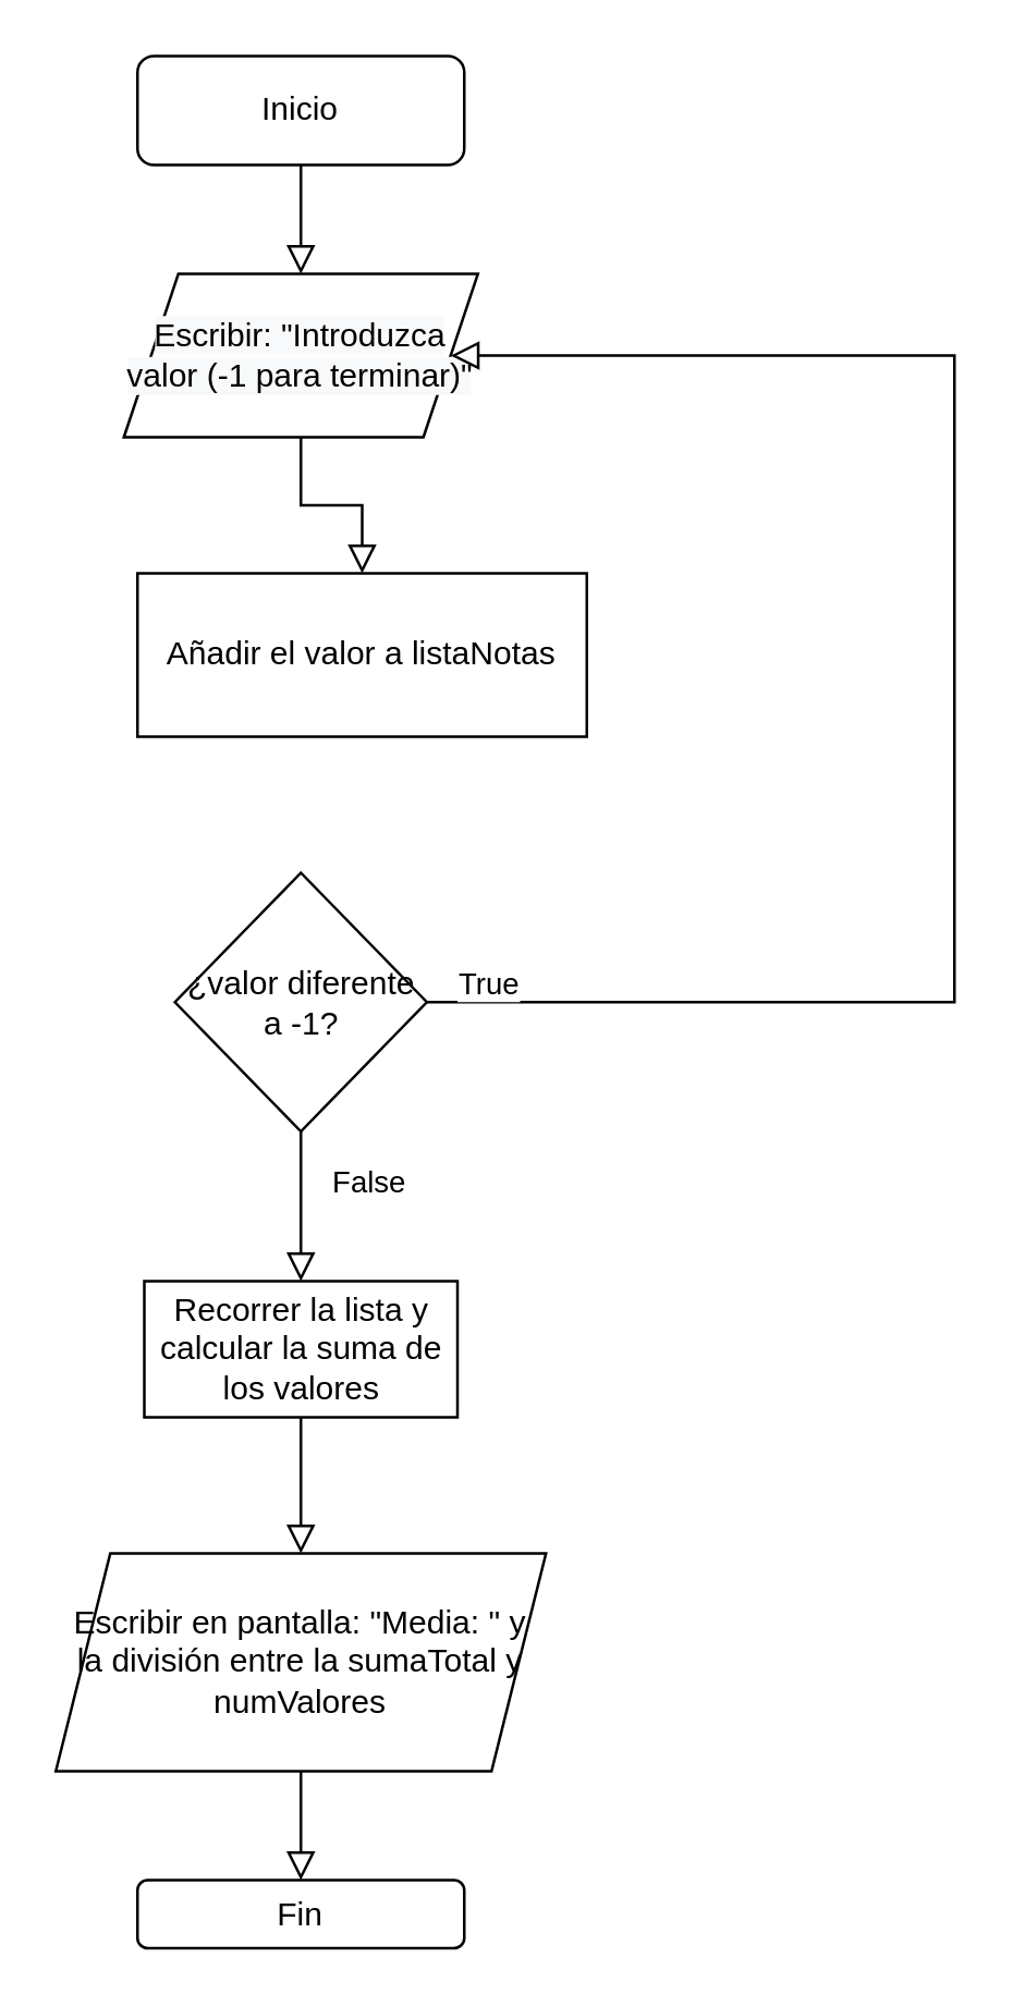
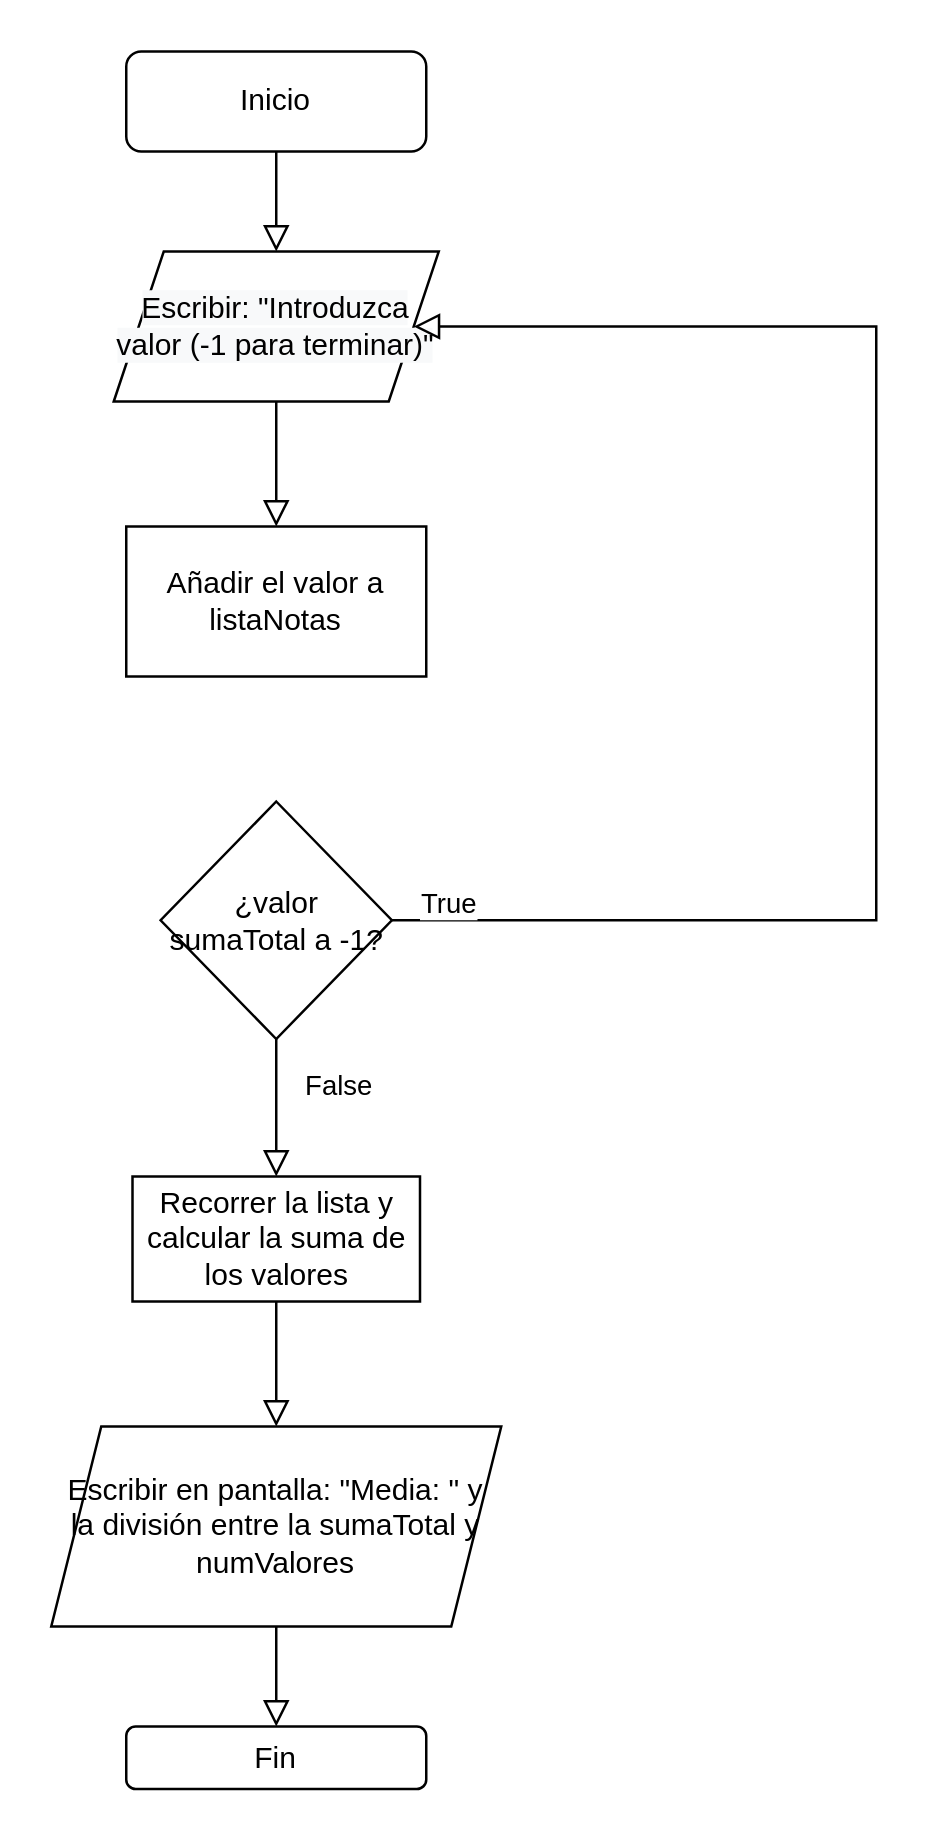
- <mxCell id="6" value="Añadir el valor a listaNotas" style="rounded=0;whiteSpace=wrap;html=1;" vertex="1" parent="1"><mxGeometry x="50" y="210" width="165" height="60" as="geometry" /></mxCell>
+ <mxCell id="6" value="Añadir el valor a listaNotas" style="rounded=0;whiteSpace=wrap;html=1;" vertex="1" parent="1"><mxGeometry x="50" y="210" width="120" height="60" as="geometry" /></mxCell>
- <mxCell id="8" value="¿valor diferente a -1?" style="rhombus;whiteSpace=wrap;html=1;" vertex="1" parent="1"><mxGeometry x="63.75" y="320" width="92.5" height="95" as="geometry" /></mxCell>
+ <mxCell id="8" value="¿valor sumaTotal a -1?" style="rhombus;whiteSpace=wrap;html=1;" vertex="1" parent="1"><mxGeometry x="63.75" y="320" width="92.5" height="95" as="geometry" /></mxCell>
